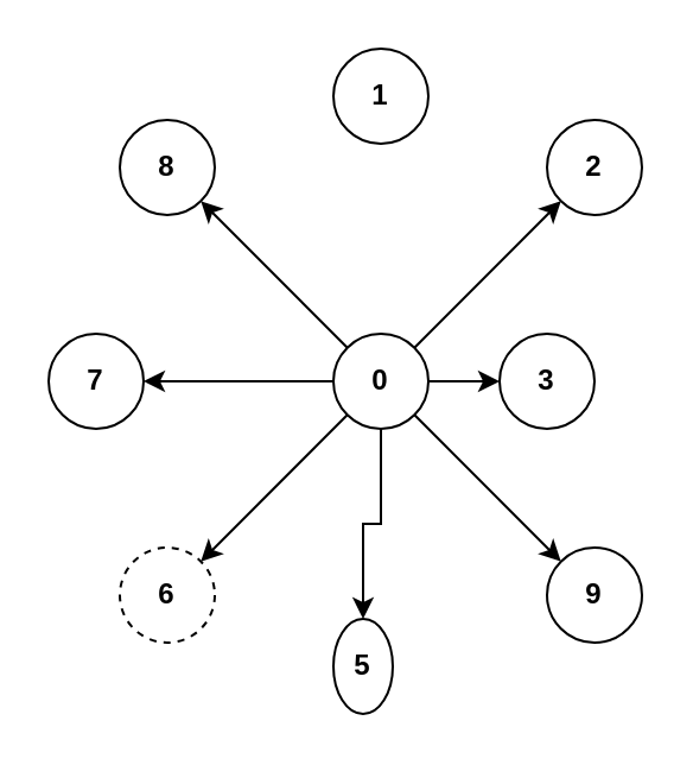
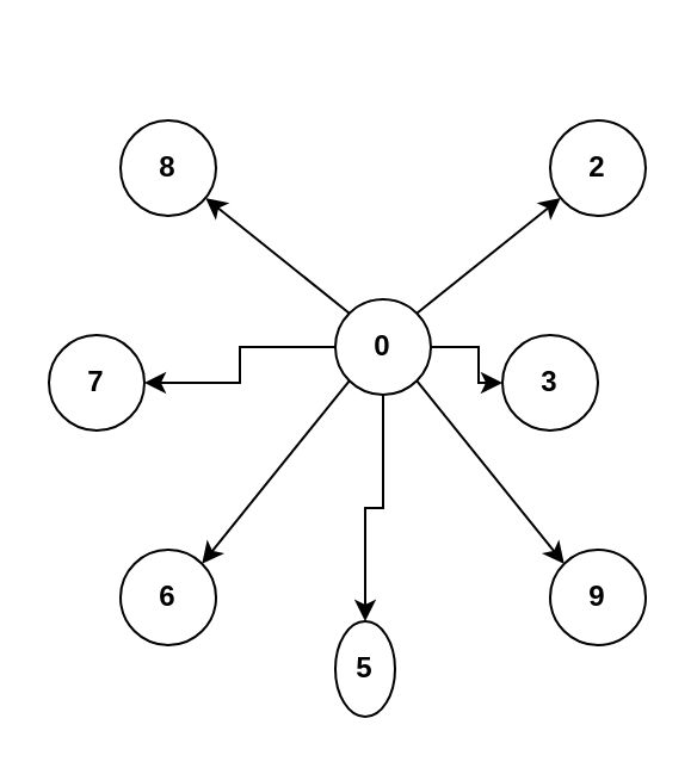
- <mxCell id="7" value="1" style="ellipse;whiteSpace=wrap;html=1;aspect=fixed;fontStyle=1;align=center;" vertex="1" parent="1"><mxGeometry x="140" y="20" width="40" height="40" as="geometry" /></mxCell>
- <mxCell id="5" value="0" style="ellipse;whiteSpace=wrap;html=1;aspect=fixed;fontStyle=1;align=center;" vertex="1" parent="1"><mxGeometry x="140" y="140" width="40" height="40" as="geometry" /></mxCell>
+ <mxCell id="5" value="0" style="ellipse;whiteSpace=wrap;html=1;aspect=fixed;fontStyle=1;align=center;" vertex="1" parent="1"><mxGeometry x="140" y="125" width="40" height="40" as="geometry" /></mxCell>
- <mxCell id="12" value="6" style="ellipse;whiteSpace=wrap;html=1;aspect=fixed;fontStyle=1;align=center;dashed=1;" vertex="1" parent="1"><mxGeometry x="50" y="230" width="40" height="40" as="geometry" /></mxCell>
+ <mxCell id="12" value="6" style="ellipse;whiteSpace=wrap;html=1;aspect=fixed;fontStyle=1;align=center;" vertex="1" parent="1"><mxGeometry x="50" y="230" width="40" height="40" as="geometry" /></mxCell>
